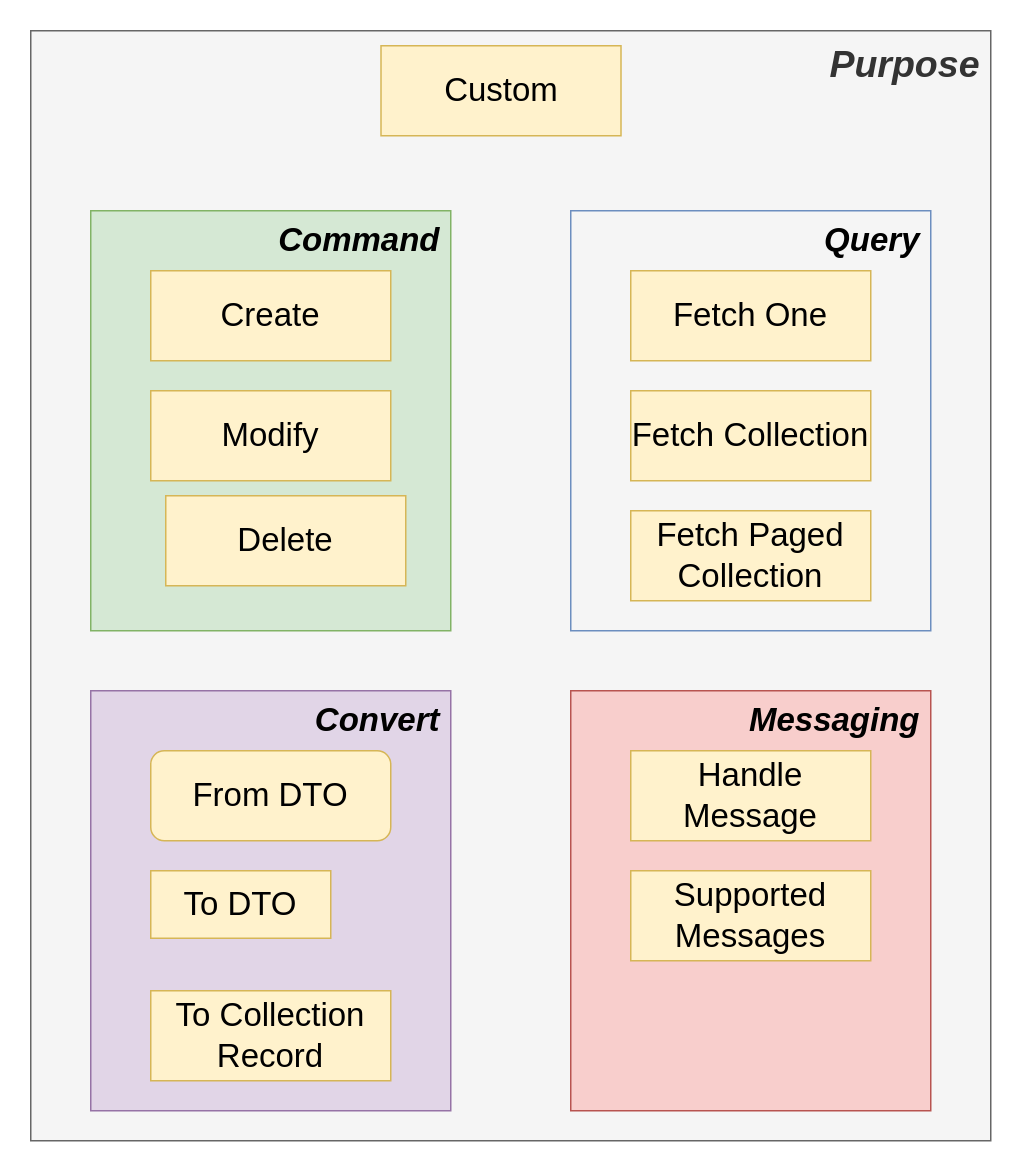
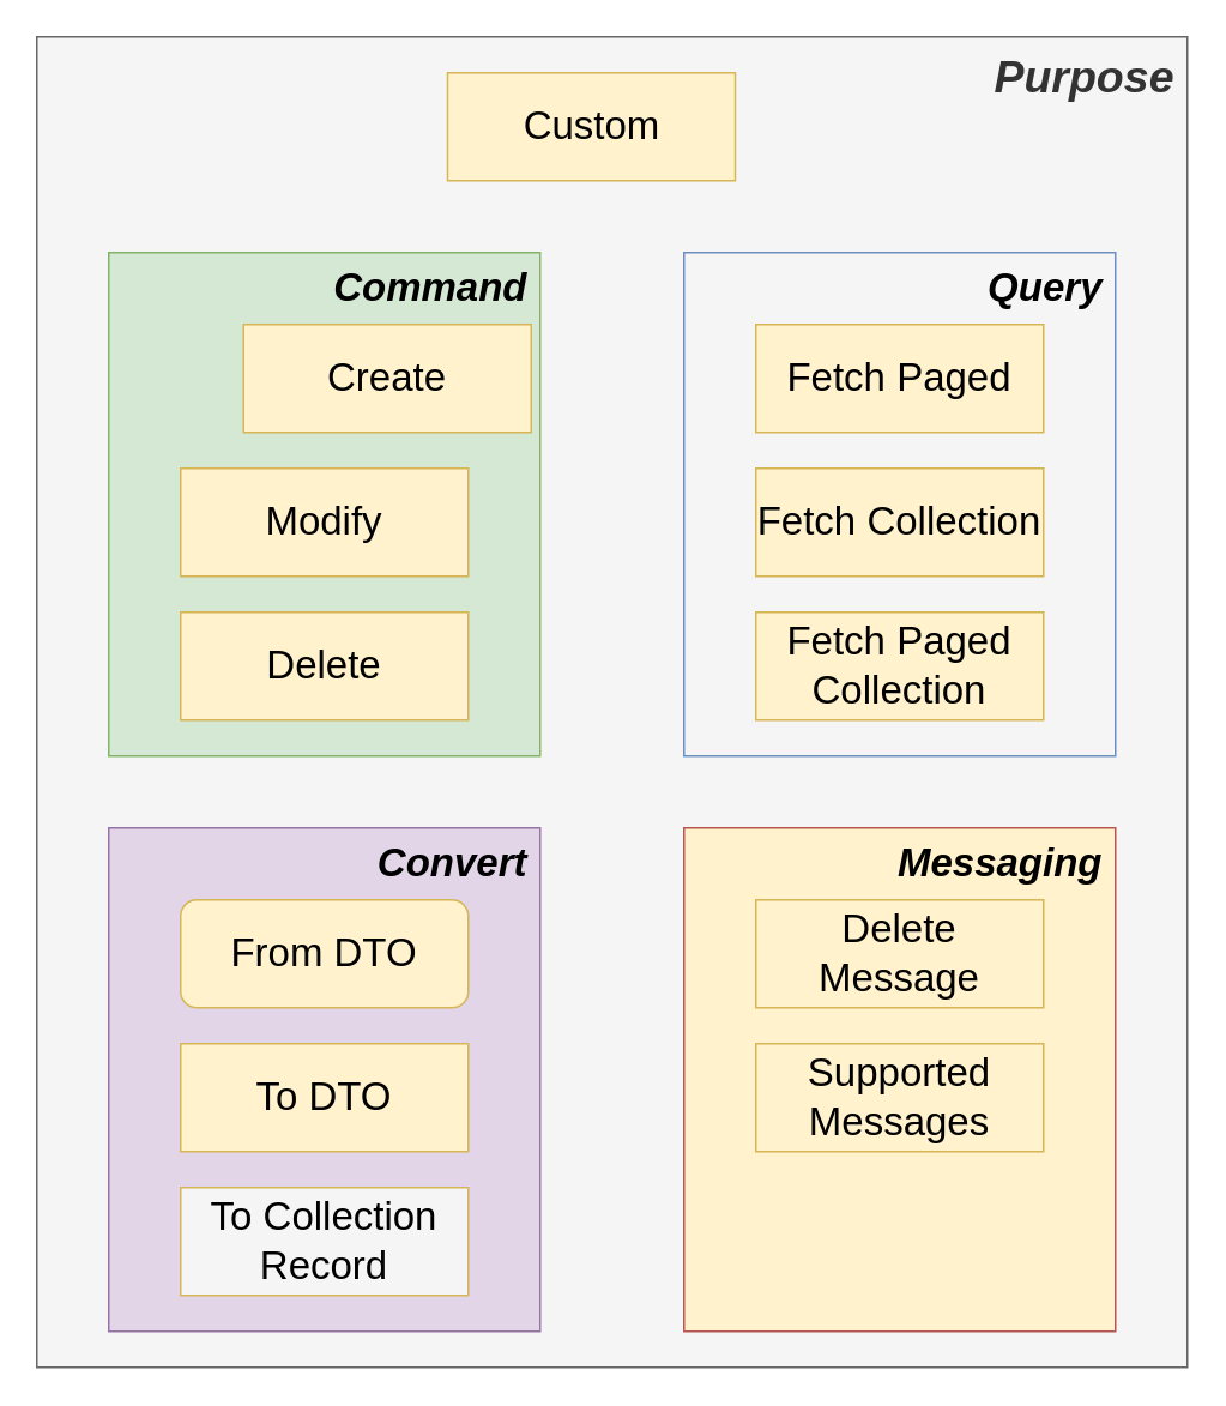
- <mxCell id="4" value="Custom" style="rounded=0;whiteSpace=wrap;html=1;fontSize=22;fillColor=#fff2cc;strokeColor=#d6b656;fontStyle=0" vertex="1" parent="1"><mxGeometry x="253.5" y="30" width="160" height="60" as="geometry" /></mxCell>
+ <mxCell id="4" value="Custom" style="rounded=0;whiteSpace=wrap;html=1;fontSize=22;fillColor=#fff2cc;strokeColor=#d6b656;fontStyle=0" vertex="1" parent="1"><mxGeometry x="248.5" y="40" width="160" height="60" as="geometry" /></mxCell>
- <mxCell id="5" value="Create" style="rounded=0;whiteSpace=wrap;html=1;fontSize=22;fillColor=#fff2cc;strokeColor=#d6b656;" vertex="1" parent="1"><mxGeometry x="100" y="180" width="160" height="60" as="geometry" /></mxCell>
+ <mxCell id="5" value="Create" style="rounded=0;whiteSpace=wrap;html=1;fontSize=22;fillColor=#fff2cc;strokeColor=#d6b656;" vertex="1" parent="1"><mxGeometry x="135" y="180" width="160" height="60" as="geometry" /></mxCell>
- <mxCell id="9" value="Fetch One" style="rounded=0;whiteSpace=wrap;html=1;fontSize=22;fillColor=#fff2cc;strokeColor=#d6b656;" vertex="1" parent="1"><mxGeometry x="420" y="180" width="160" height="60" as="geometry" /></mxCell>
+ <mxCell id="9" value="Fetch Paged" style="rounded=0;whiteSpace=wrap;html=1;fontSize=22;fillColor=#fff2cc;strokeColor=#d6b656;" vertex="1" parent="1"><mxGeometry x="420" y="180" width="160" height="60" as="geometry" /></mxCell>
- <mxCell id="7" value="Delete" style="rounded=0;whiteSpace=wrap;html=1;fontSize=22;fillColor=#fff2cc;strokeColor=#d6b656;" vertex="1" parent="1"><mxGeometry x="110" y="330" width="160" height="60" as="geometry" /></mxCell>
+ <mxCell id="7" value="Delete" style="rounded=0;whiteSpace=wrap;html=1;fontSize=22;fillColor=#fff2cc;strokeColor=#d6b656;" vertex="1" parent="1"><mxGeometry x="100" y="340" width="160" height="60" as="geometry" /></mxCell>
- <mxCell id="16" value="Messaging" style="rounded=0;whiteSpace=wrap;html=1;fillColor=#f8cecc;strokeColor=#b85450;fontSize=22;fontStyle=3;verticalAlign=top;align=right;spacingRight=5;" vertex="1" parent="1"><mxGeometry x="380" y="460" width="240" height="280" as="geometry" /></mxCell>
+ <mxCell id="16" value="Messaging" style="rounded=0;whiteSpace=wrap;html=1;fillColor=#fff2cc;strokeColor=#b85450;fontSize=22;fontStyle=3;verticalAlign=top;align=right;spacingRight=5;" vertex="1" parent="1"><mxGeometry x="380" y="460" width="240" height="280" as="geometry" /></mxCell>
- <mxCell id="17" value="Handle Message" style="rounded=0;whiteSpace=wrap;html=1;fontSize=22;fillColor=#fff2cc;strokeColor=#d6b656;" vertex="1" parent="1"><mxGeometry x="420" y="500" width="160" height="60" as="geometry" /></mxCell>
+ <mxCell id="17" value="Delete Message" style="rounded=0;whiteSpace=wrap;html=1;fontSize=22;fillColor=#fff2cc;strokeColor=#d6b656;" vertex="1" parent="1"><mxGeometry x="420" y="500" width="160" height="60" as="geometry" /></mxCell>
- <mxCell id="14" value="To DTO" style="rounded=0;whiteSpace=wrap;html=1;fontSize=22;fillColor=#fff2cc;strokeColor=#d6b656;" vertex="1" parent="1"><mxGeometry x="100" y="580" width="120" height="45" as="geometry" /></mxCell>
+ <mxCell id="14" value="To DTO" style="rounded=0;whiteSpace=wrap;html=1;fontSize=22;fillColor=#fff2cc;strokeColor=#d6b656;" vertex="1" parent="1"><mxGeometry x="100" y="580" width="160" height="60" as="geometry" /></mxCell>
- <mxCell id="15" value="To Collection Record" style="rounded=0;whiteSpace=wrap;html=1;fontSize=22;fillColor=#fff2cc;strokeColor=#d6b656;" vertex="1" parent="1"><mxGeometry x="100" y="660" width="160" height="60" as="geometry" /></mxCell>
+ <mxCell id="15" value="To Collection Record" style="rounded=0;whiteSpace=wrap;html=1;fontSize=22;fillColor=#f5f5f5;strokeColor=#d6b656;" vertex="1" parent="1"><mxGeometry x="100" y="660" width="160" height="60" as="geometry" /></mxCell>
